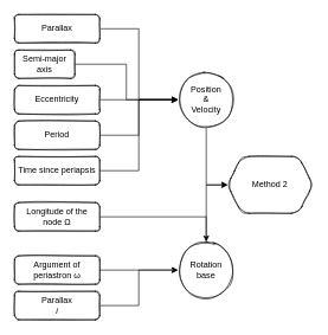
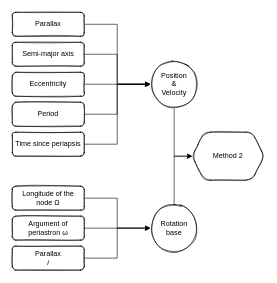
- <mxCell id="4" value="Semi-major axis" style="rounded=1;whiteSpace=wrap;html=1;sketch=1;" vertex="1" parent="1"><mxGeometry x="20" y="70" width="85" height="40" as="geometry" /></mxCell>
+ <mxCell id="4" value="Semi-major axis" style="rounded=1;whiteSpace=wrap;html=1;sketch=1;" vertex="1" parent="1"><mxGeometry x="20" y="70" width="120" height="40" as="geometry" /></mxCell>
- <mxCell id="18" value="Longitude of the &lt;br&gt;node Ω" style="rounded=1;whiteSpace=wrap;html=1;sketch=1;" vertex="1" parent="1"><mxGeometry x="20" y="285" width="120" height="40" as="geometry" /></mxCell>
+ <mxCell id="18" value="Longitude of the &lt;br&gt;node Ω" style="rounded=1;whiteSpace=wrap;html=1;sketch=1;" vertex="1" parent="1"><mxGeometry x="20" y="310" width="120" height="40" as="geometry" /></mxCell>
